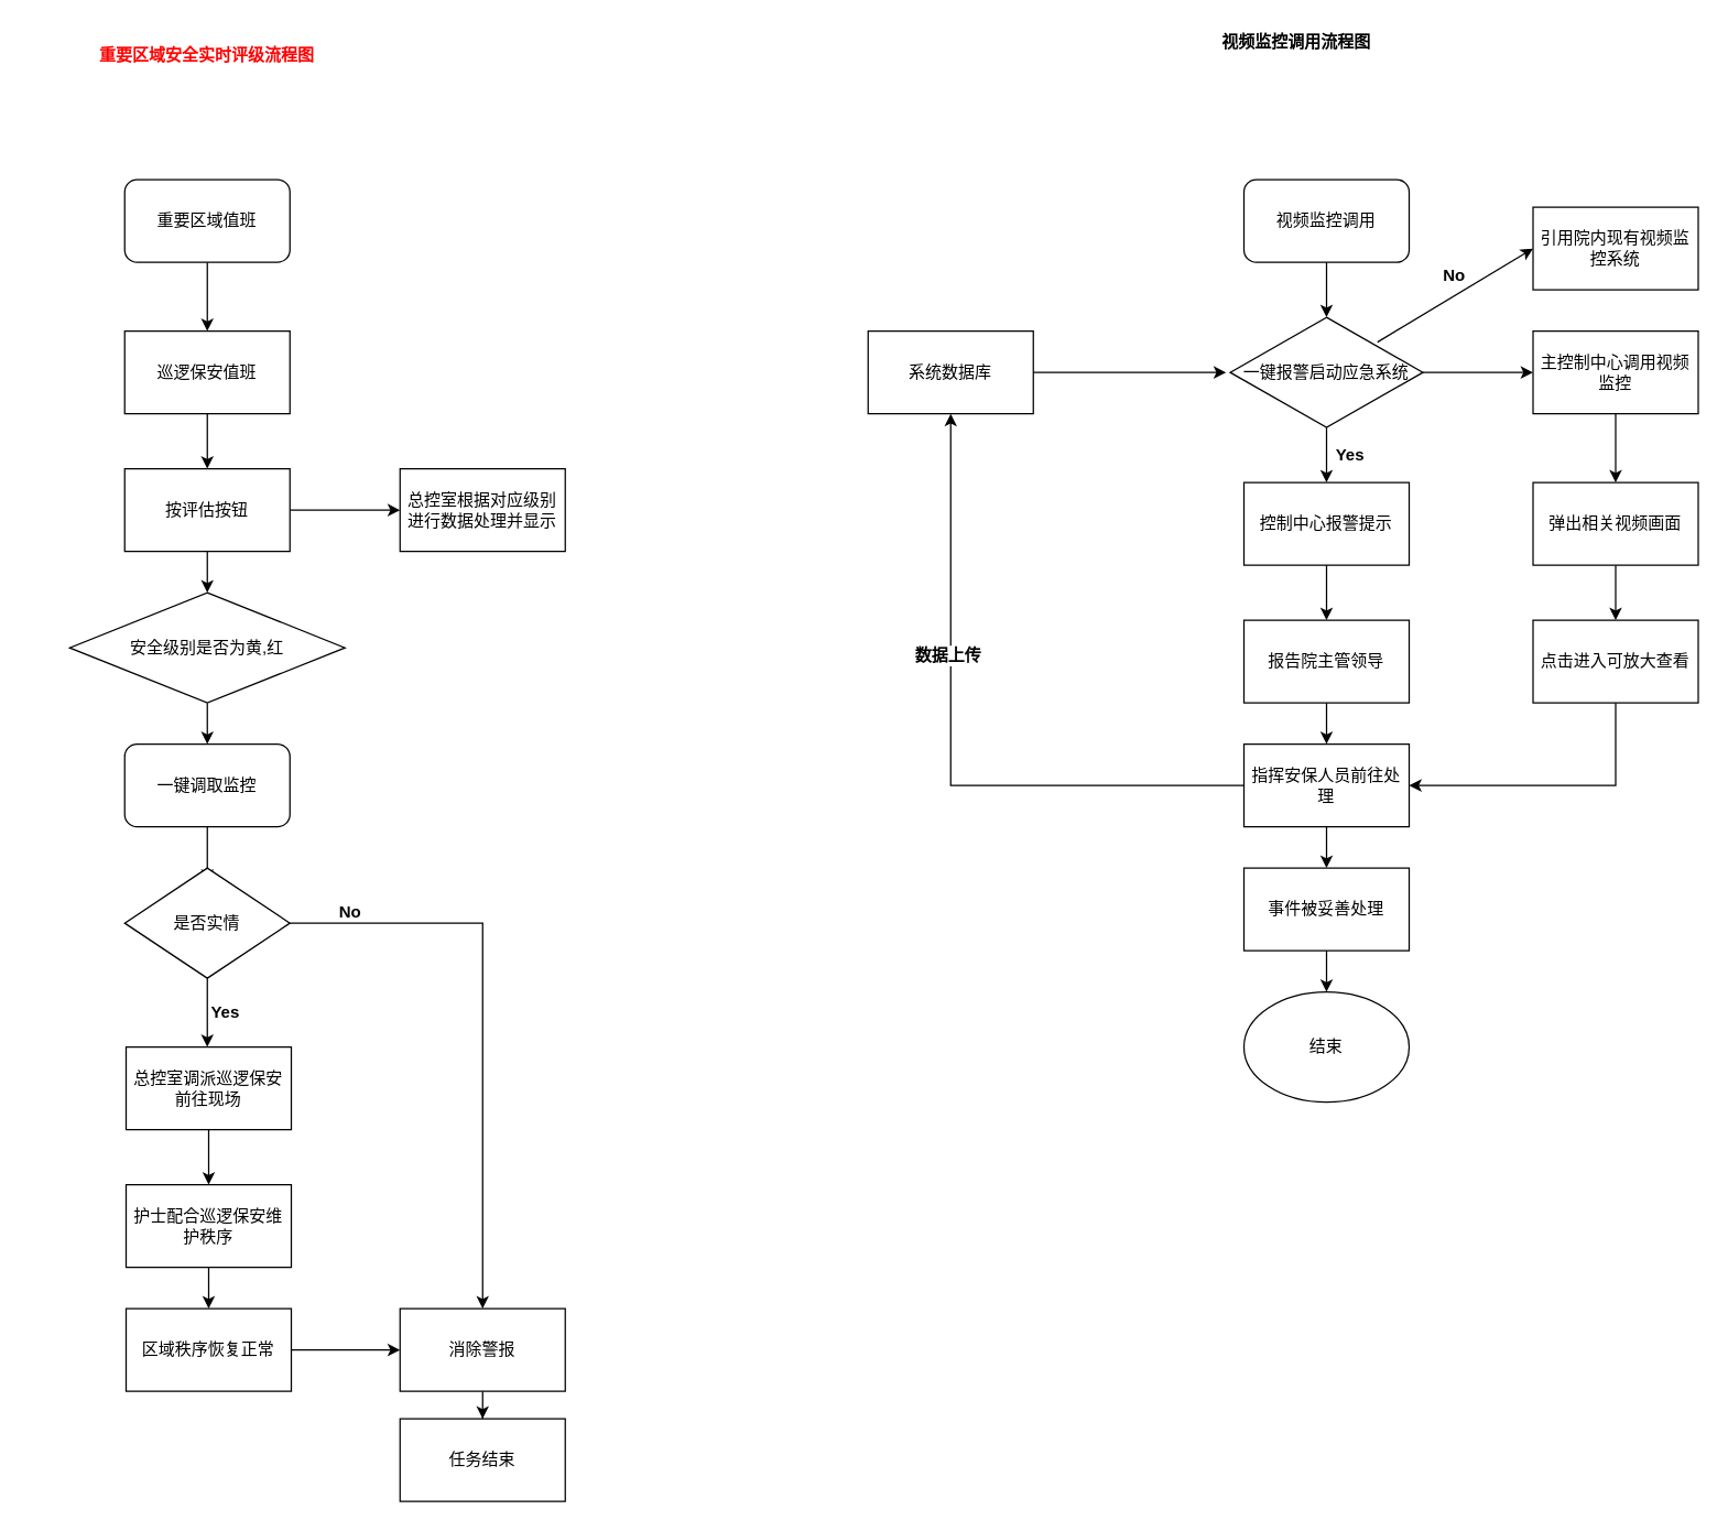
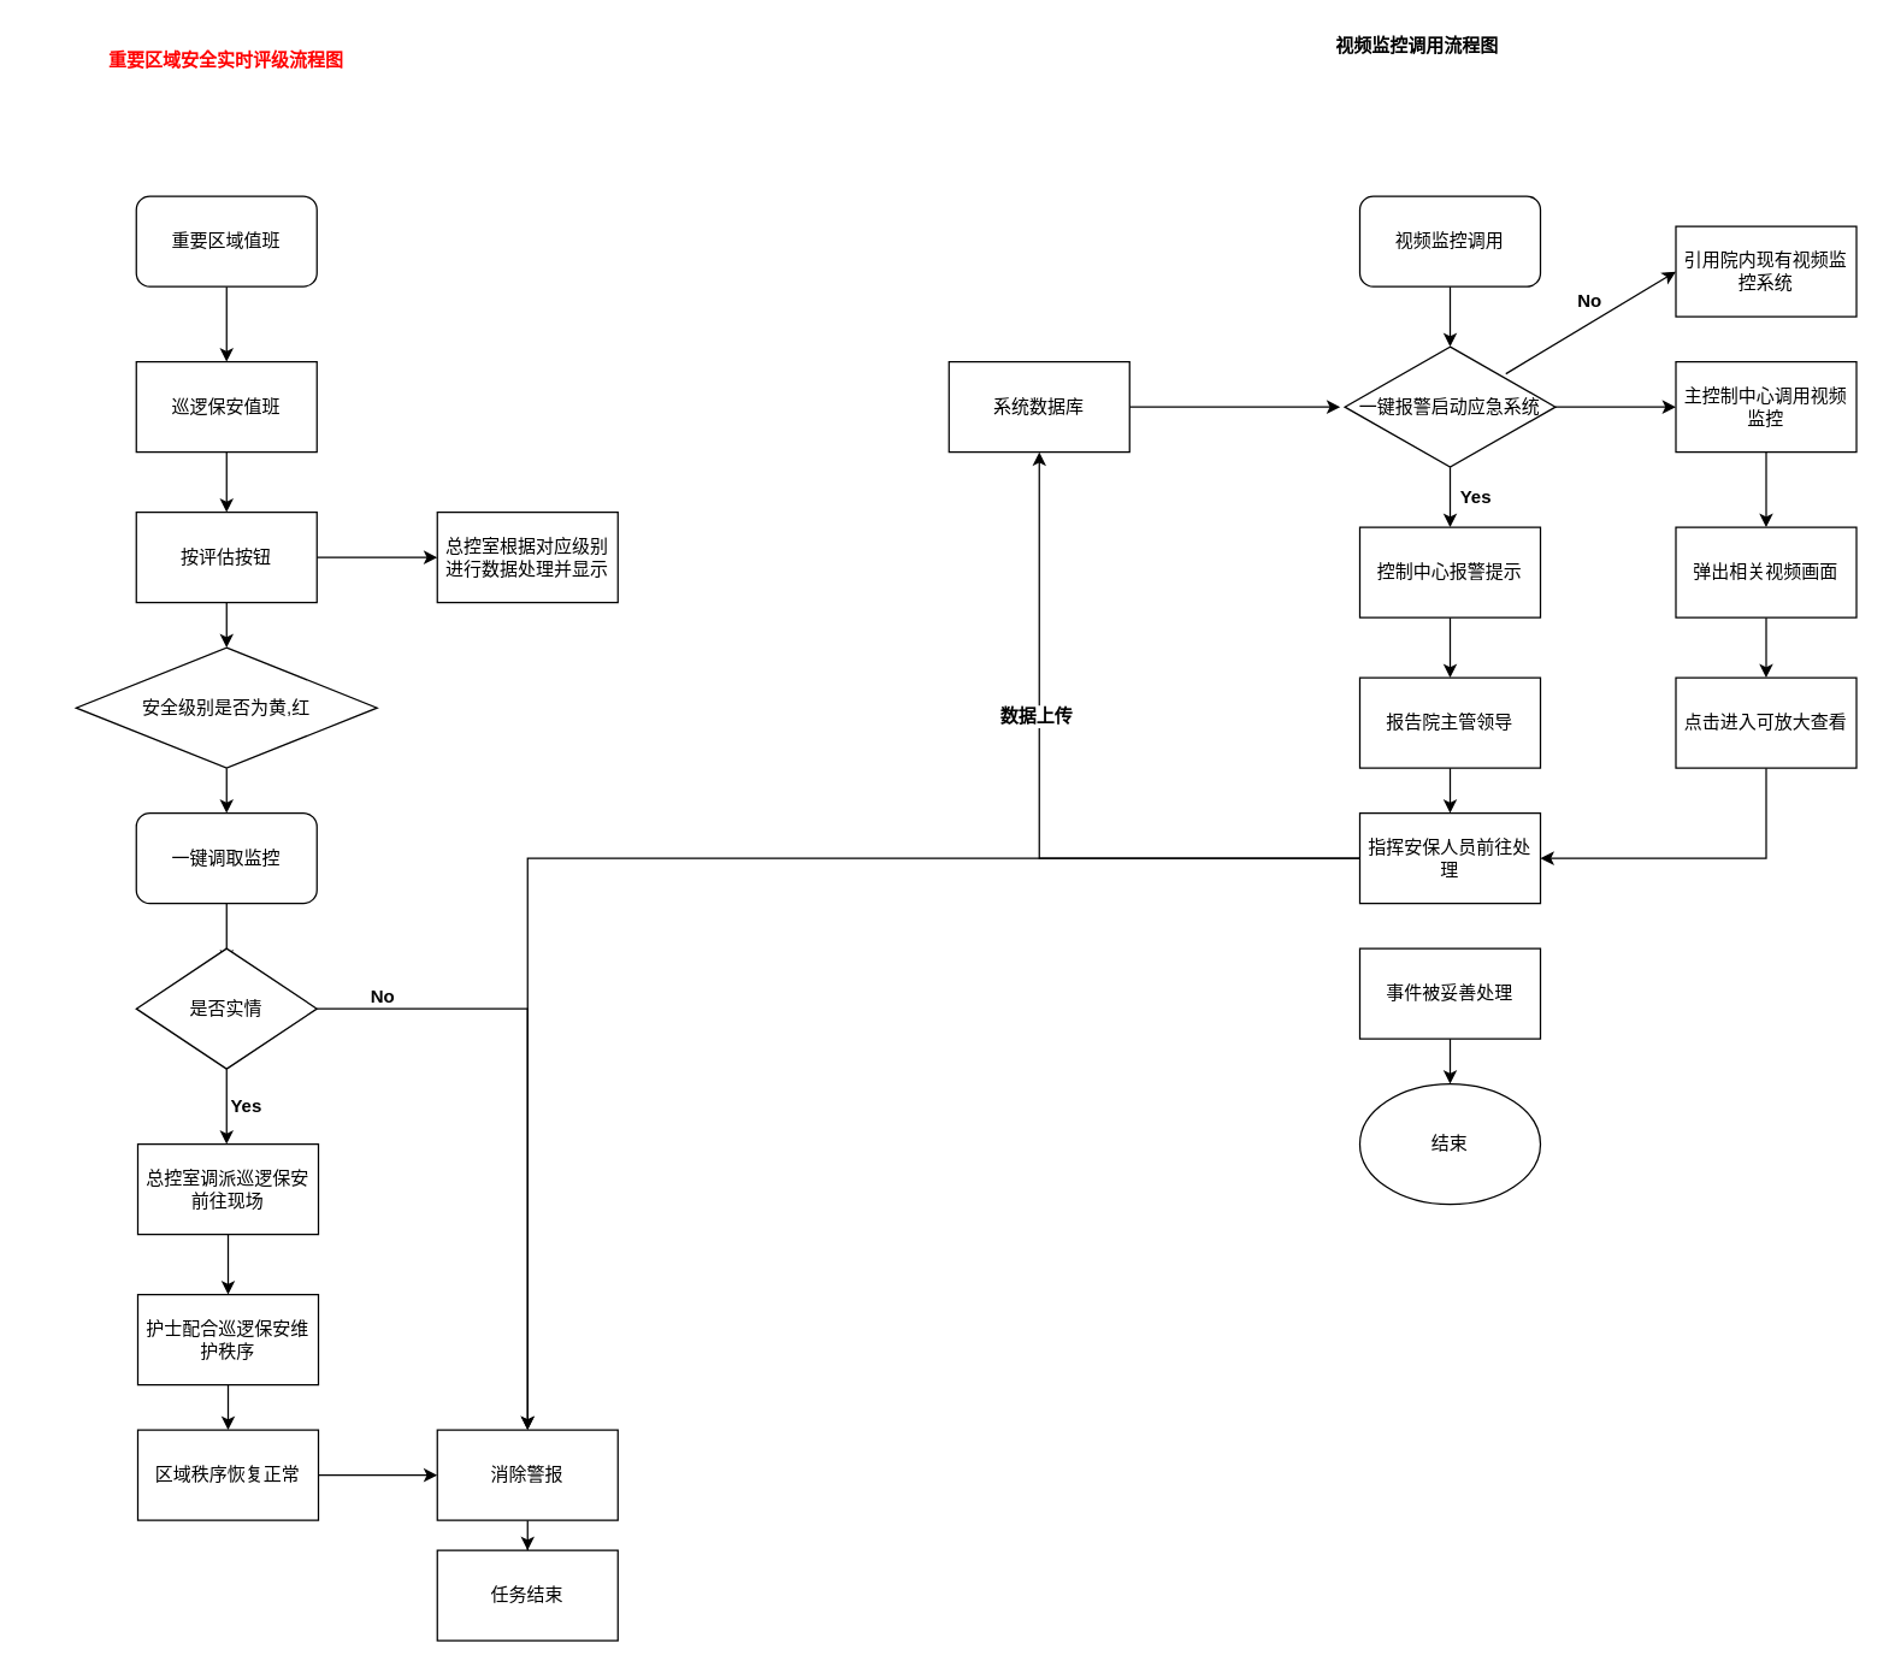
- <mxCell id="12" value="" style="edgeStyle=orthogonalEdgeStyle;rounded=0;orthogonalLoop=1;jettySize=auto;html=1;" parent="1" source="15" target="19" edge="1"><mxGeometry relative="1" as="geometry" /></mxCell>
+ <mxCell id="12" value="" style="edgeStyle=orthogonalEdgeStyle;rounded=0;orthogonalLoop=1;jettySize=auto;html=1;" parent="1" source="15" target="50" edge="1"><mxGeometry relative="1" as="geometry" /></mxCell>
